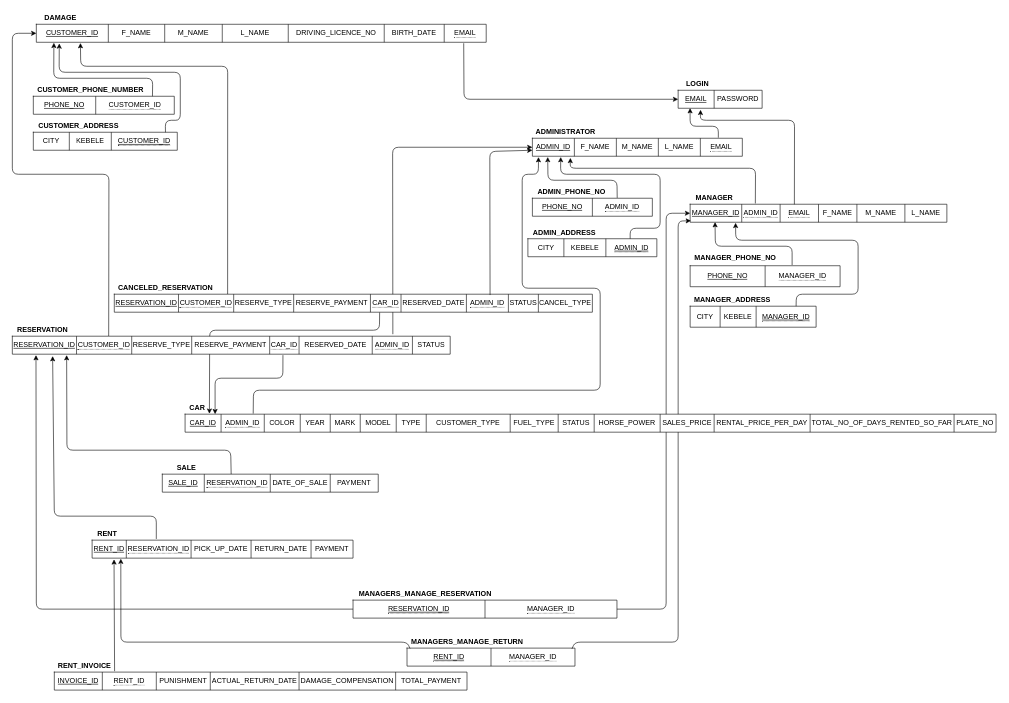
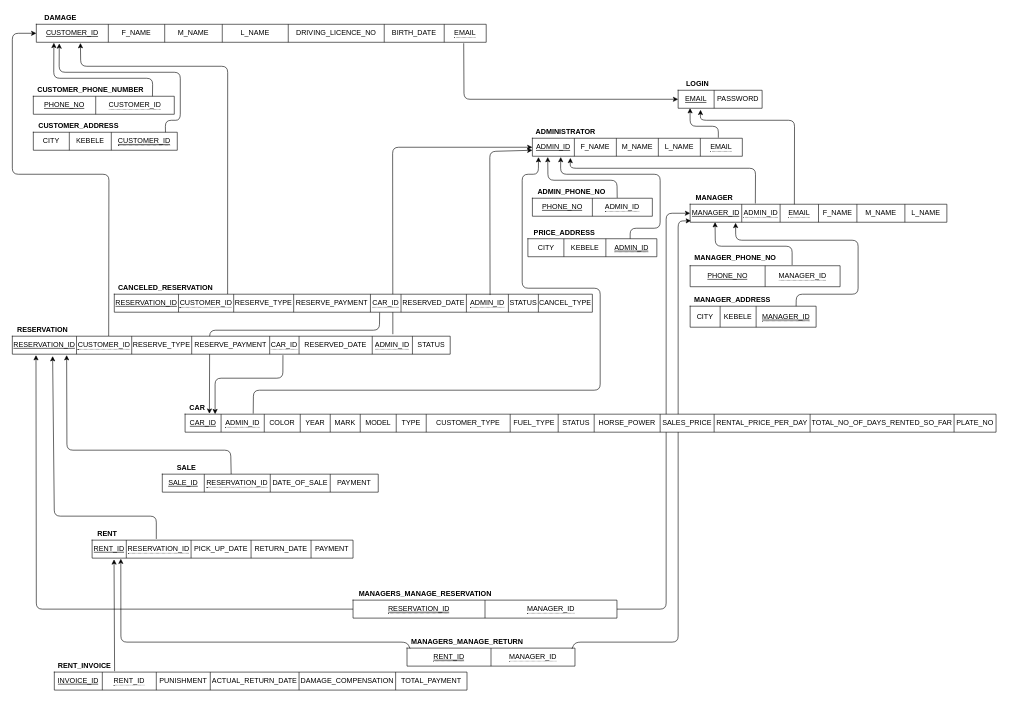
- <mxCell id="15" value="&lt;b&gt;ADMIN_ADDRESS&lt;/b&gt;" style="text;html=1;align=center;verticalAlign=middle;resizable=0;points=[];autosize=1;" parent="1" vertex="1"><mxGeometry x="879.5" y="377.5" width="120" height="20" as="geometry" /></mxCell>
+ <mxCell id="15" value="&lt;b&gt;PRICE_ADDRESS&lt;/b&gt;" style="text;html=1;align=center;verticalAlign=middle;resizable=0;points=[];autosize=1;" parent="1" vertex="1"><mxGeometry x="879.5" y="377.5" width="120" height="20" as="geometry" /></mxCell>
